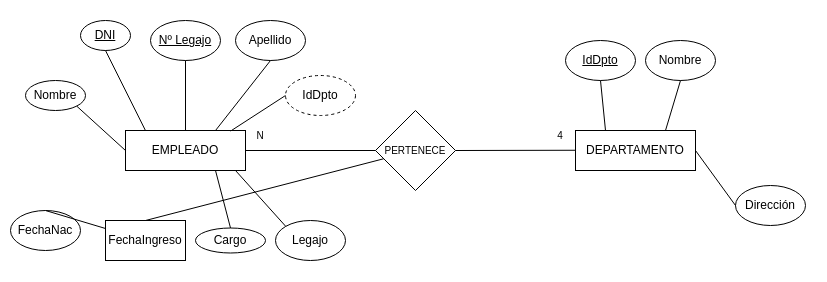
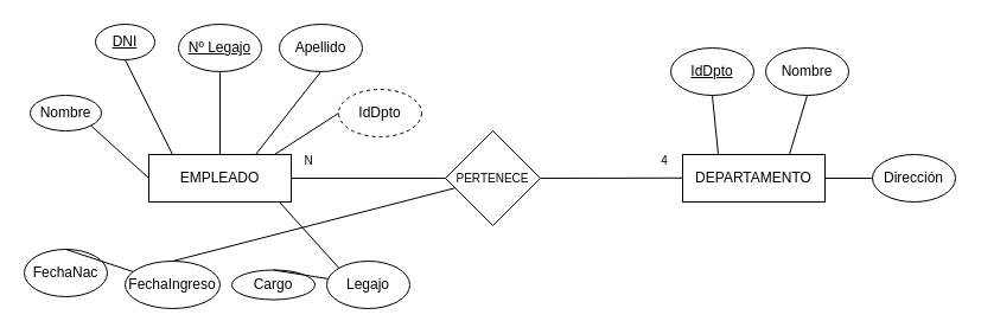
- <mxCell id="17" value="" style="endArrow=none;html=1;rounded=0;entryX=0.75;entryY=1;entryDx=0;entryDy=0;exitX=0.5;exitY=0;exitDx=0;exitDy=0;" edge="1" parent="1" source="12" target="2"><mxGeometry width="50" height="50" relative="1" as="geometry"><mxPoint x="185" y="230" as="sourcePoint" /><mxPoint x="235" y="180" as="targetPoint" /></mxGeometry></mxCell>
+ <mxCell id="17" value="" style="endArrow=none;html=1;rounded=0;exitX=0.5;exitY=0;exitDx=0;exitDy=0;" edge="1" parent="1" source="12" target="13"><mxGeometry width="50" height="50" relative="1" as="geometry"><mxPoint x="185" y="230" as="sourcePoint" /><mxPoint x="235" y="180" as="targetPoint" /></mxGeometry></mxCell>
- <mxCell id="27" value="Dirección" style="ellipse;whiteSpace=wrap;html=1;" vertex="1" parent="1"><mxGeometry x="735" y="185" width="70" height="40" as="geometry" /></mxCell>
+ <mxCell id="27" value="Dirección" style="ellipse;whiteSpace=wrap;html=1;" vertex="1" parent="1"><mxGeometry x="735" y="130" width="70" height="40" as="geometry" /></mxCell>
- <mxCell id="10" value="FechaNac" style="ellipse;whiteSpace=wrap;html=1;" vertex="1" parent="1"><mxGeometry x="10" y="210" width="70" height="40" as="geometry" /></mxCell>
+ <mxCell id="10" value="FechaNac" style="ellipse;whiteSpace=wrap;html=1;" vertex="1" parent="1"><mxGeometry x="20" y="210" width="70" height="40" as="geometry" /></mxCell>
- <mxCell id="11" value="FechaIngreso" style="whiteSpace=wrap;html=1;rounded=0;" vertex="1" parent="1"><mxGeometry x="105" y="220" width="80" height="40" as="geometry" /></mxCell>
+ <mxCell id="11" value="FechaIngreso" style="ellipse;whiteSpace=wrap;html=1;" vertex="1" parent="1"><mxGeometry x="105" y="220" width="80" height="40" as="geometry" /></mxCell>
